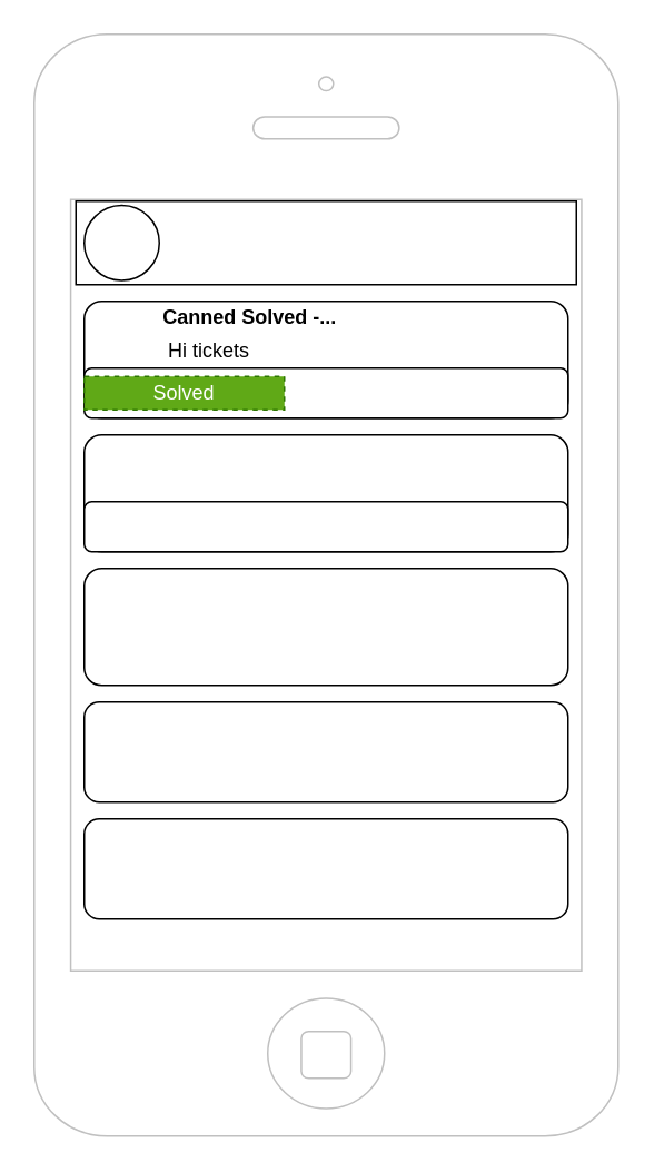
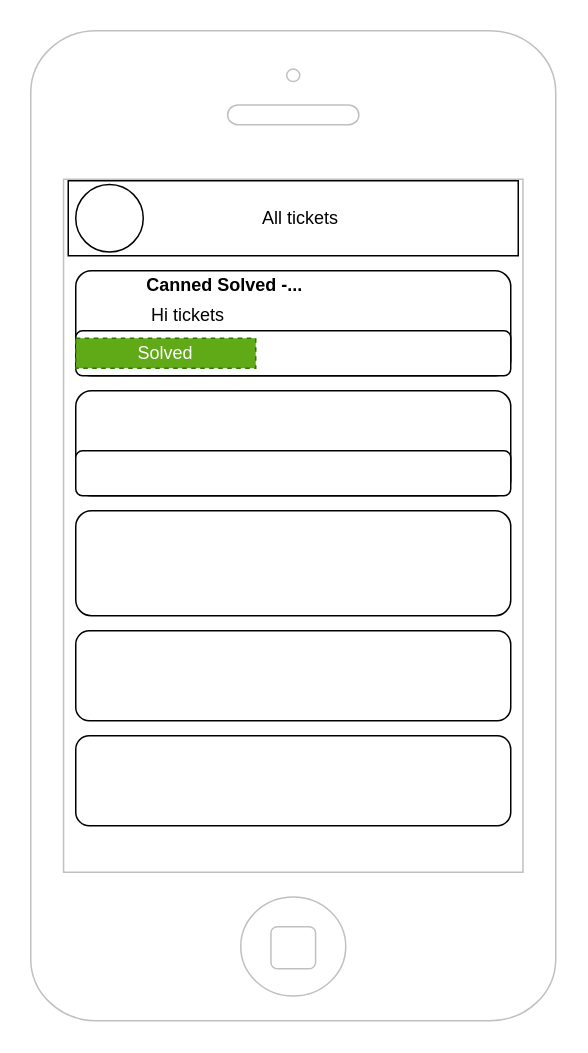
+ <mxCell id="5" value="All tickets" style="text;html=1;strokeColor=none;fillColor=none;align=center;verticalAlign=middle;whiteSpace=wrap;rounded=0;sketch=0;" parent="1" vertex="1"><mxGeometry x="160" y="135" width="80" height="20" as="geometry" /></mxCell>
